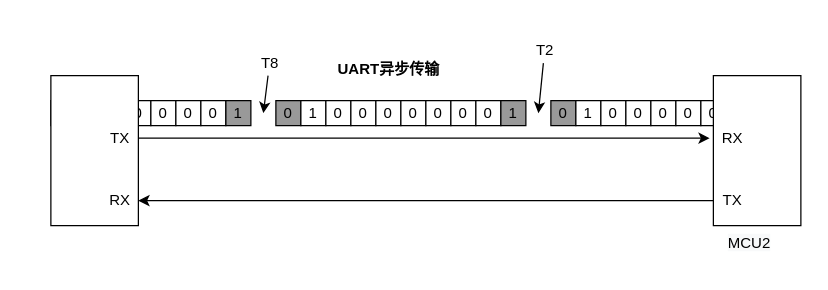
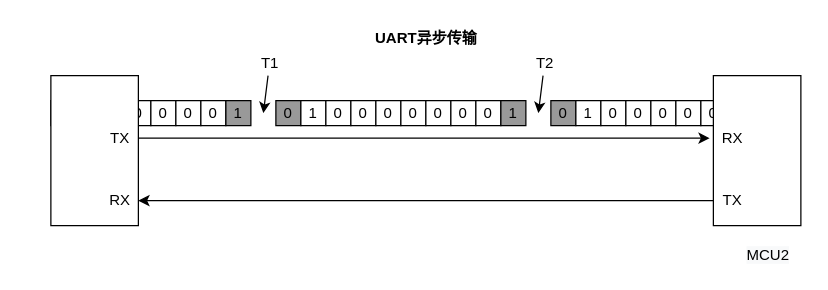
- <mxCell id="45" value="T2" style="text;html=1;align=center;verticalAlign=middle;resizable=0;points=[];autosize=1;strokeColor=none;" vertex="1" parent="1"><mxGeometry x="420" y="30" width="30" height="20" as="geometry" /></mxCell>
+ <mxCell id="45" value="T2" style="text;html=1;align=center;verticalAlign=middle;resizable=0;points=[];autosize=1;strokeColor=none;" vertex="1" parent="1"><mxGeometry x="420" y="40" width="30" height="20" as="geometry" /></mxCell>
- <mxCell id="43" value="&lt;span&gt;T8&lt;/span&gt;" style="text;html=1;align=center;verticalAlign=middle;resizable=0;points=[];autosize=1;strokeColor=none;" vertex="1" parent="1"><mxGeometry x="200" y="40" width="30" height="20" as="geometry" /></mxCell>
+ <mxCell id="43" value="&lt;span&gt;T1&lt;/span&gt;" style="text;html=1;align=center;verticalAlign=middle;resizable=0;points=[];autosize=1;strokeColor=none;" vertex="1" parent="1"><mxGeometry x="200" y="40" width="30" height="20" as="geometry" /></mxCell>
- <mxCell id="46" value="&lt;span style=&quot;text-align: left&quot;&gt;&lt;b&gt;UART异步传输&lt;/b&gt;&lt;/span&gt;" style="text;html=1;align=center;verticalAlign=middle;resizable=0;points=[];autosize=1;strokeColor=none;" vertex="1" parent="1"><mxGeometry x="260" y="45" width="100" height="20" as="geometry" /></mxCell>
+ <mxCell id="46" value="&lt;span style=&quot;text-align: left&quot;&gt;&lt;b&gt;UART异步传输&lt;/b&gt;&lt;/span&gt;" style="text;html=1;align=center;verticalAlign=middle;resizable=0;points=[];autosize=1;strokeColor=none;" vertex="1" parent="1"><mxGeometry x="290" y="20" width="100" height="20" as="geometry" /></mxCell>
- <mxCell id="27" value="&lt;span style=&quot;color: rgb(0, 0, 0); font-family: helvetica; font-size: 12px; font-style: normal; font-weight: 400; letter-spacing: normal; text-align: center; text-indent: 0px; text-transform: none; word-spacing: 0px; background-color: rgb(248, 249, 250); display: inline; float: none;&quot;&gt;MCU2&lt;/span&gt;" style="text;whiteSpace=wrap;html=1;" vertex="1" parent="1"><mxGeometry x="580" y="180" width="60" height="30" as="geometry" /></mxCell>
+ <mxCell id="27" value="&lt;span style=&quot;color: rgb(0, 0, 0); font-family: helvetica; font-size: 12px; font-style: normal; font-weight: 400; letter-spacing: normal; text-align: center; text-indent: 0px; text-transform: none; word-spacing: 0px; background-color: rgb(248, 249, 250); display: inline; float: none;&quot;&gt;MCU2&lt;/span&gt;" style="text;whiteSpace=wrap;html=1;" vertex="1" parent="1"><mxGeometry x="595" y="190" width="60" height="30" as="geometry" /></mxCell>
